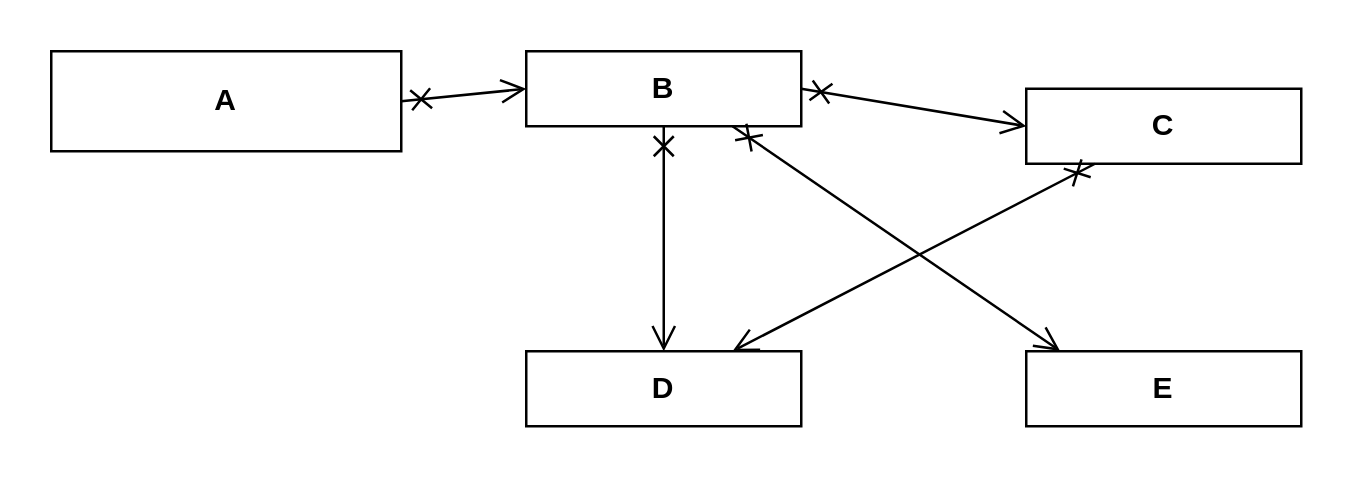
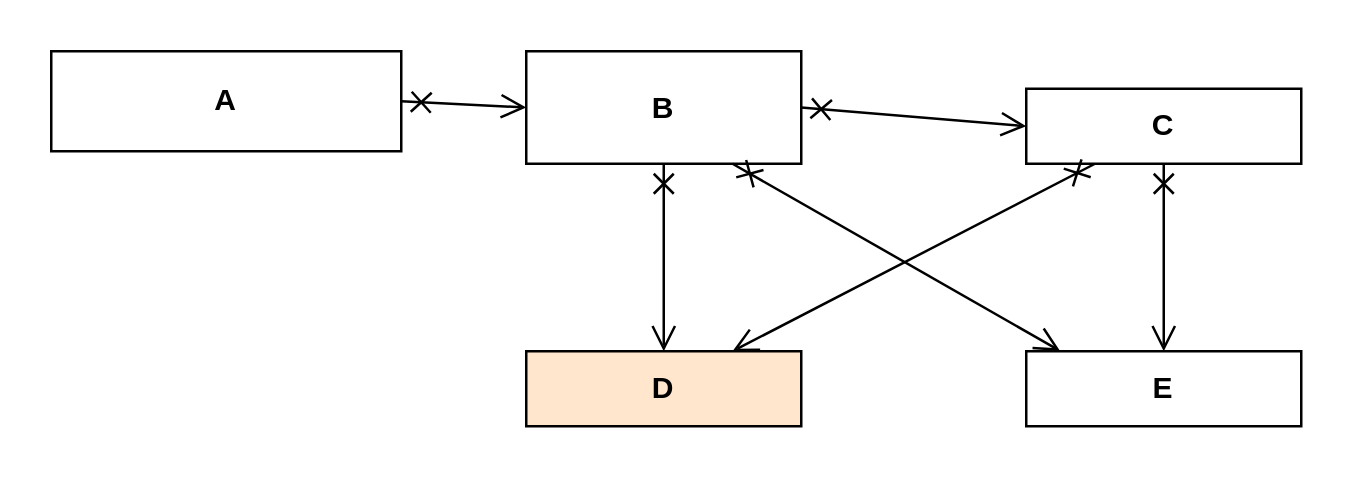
- <mxCell id="3" value="&lt;b&gt;B&lt;/b&gt;" style="html=1;whiteSpace=wrap;" parent="1" vertex="1"><mxGeometry x="210" y="20" width="110" height="30" as="geometry" /></mxCell>
+ <mxCell id="3" value="&lt;b&gt;B&lt;/b&gt;" style="html=1;whiteSpace=wrap;" parent="1" vertex="1"><mxGeometry x="210" y="20" width="110" height="45" as="geometry" /></mxCell>
+ <mxCell id="9" value="" style="endArrow=open;endFill=1;endSize=8;html=1;rounded=0;exitX=0.5;exitY=1;exitDx=0;exitDy=0;entryX=0.5;entryY=0;entryDx=0;entryDy=0;startArrow=cross;startFill=0;" parent="1" source="4" target="6" edge="1"><mxGeometry width="160" relative="1" as="geometry"><mxPoint x="150" y="55" as="sourcePoint" /><mxPoint x="455" y="100" as="targetPoint" /></mxGeometry></mxCell>
- <mxCell id="5" value="&lt;b&gt;D&lt;/b&gt;" style="html=1;whiteSpace=wrap;" parent="1" vertex="1"><mxGeometry x="210" y="140" width="110" height="30" as="geometry" /></mxCell>
+ <mxCell id="5" value="&lt;b&gt;D&lt;/b&gt;" style="html=1;whiteSpace=wrap;fillColor=#ffe6cc;" parent="1" vertex="1"><mxGeometry x="210" y="140" width="110" height="30" as="geometry" /></mxCell>
